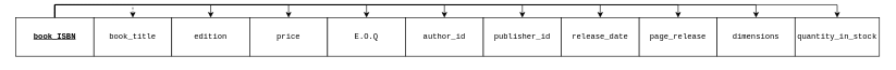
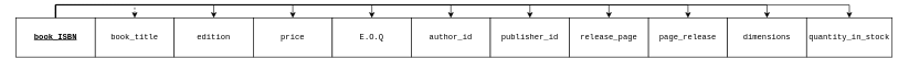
- <mxCell id="19" value="release_date" style="rounded=0;whiteSpace=wrap;html=1;fontFamily=Courier New;" parent="1" vertex="1"><mxGeometry x="860" y="20" width="120" height="60" as="geometry" /></mxCell>
+ <mxCell id="19" value="release_page" style="rounded=0;whiteSpace=wrap;html=1;fontFamily=Courier New;" parent="1" vertex="1"><mxGeometry x="860" y="20" width="120" height="60" as="geometry" /></mxCell>
